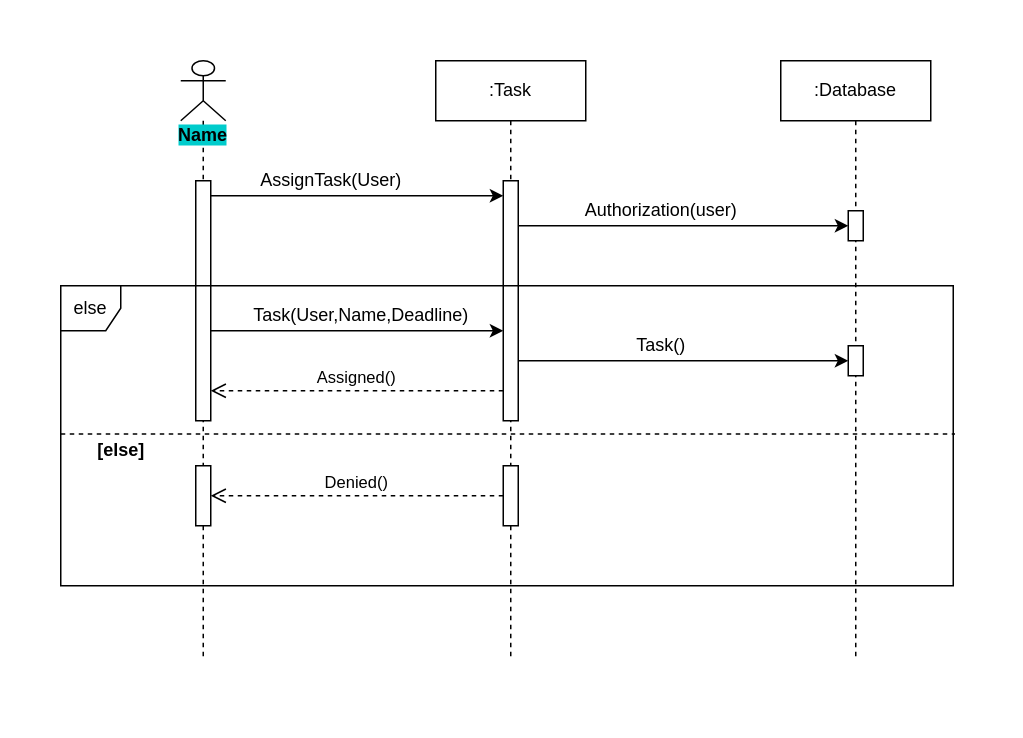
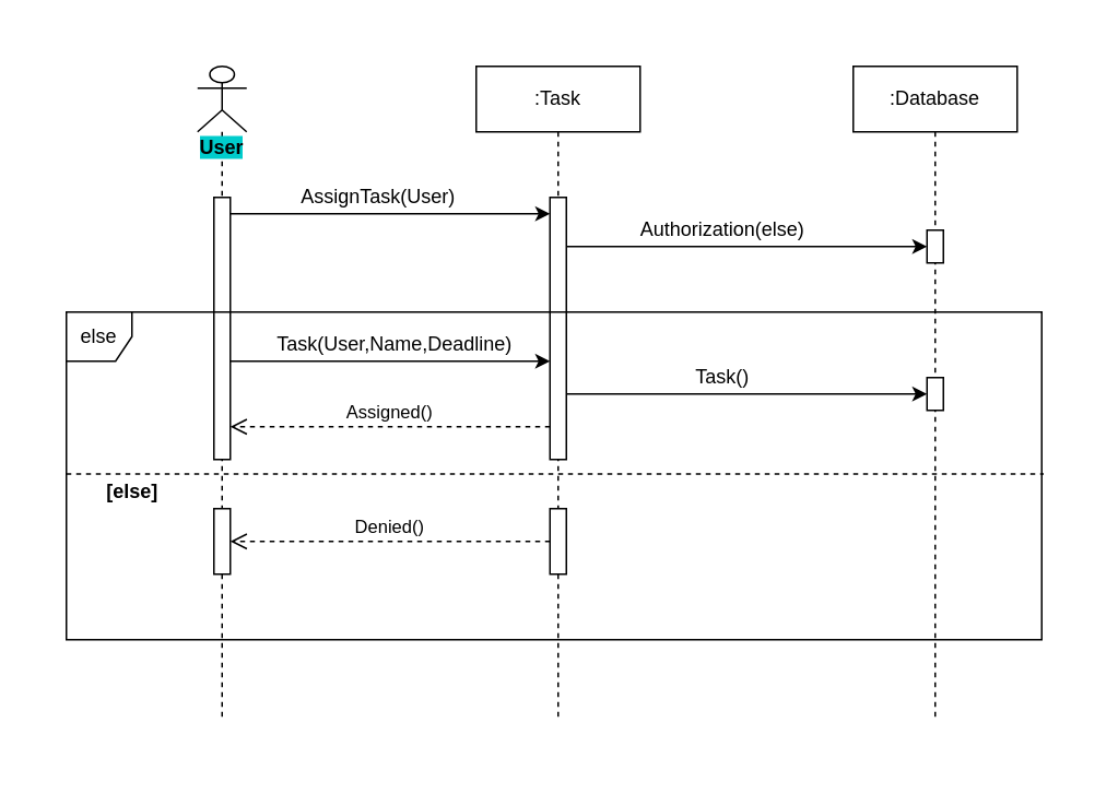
- <mxCell id="3" value="&lt;b style=&quot;background-color: rgb(0 , 204 , 204)&quot;&gt;Name&lt;/b&gt;" style="shape=umlLifeline;participant=umlActor;perimeter=lifelinePerimeter;whiteSpace=wrap;html=1;container=1;collapsible=0;recursiveResize=0;verticalAlign=top;spacingTop=36;outlineConnect=0;" vertex="1" parent="1"><mxGeometry x="120" y="40" width="30" height="400" as="geometry" /></mxCell>
+ <mxCell id="3" value="&lt;b style=&quot;background-color: rgb(0 , 204 , 204)&quot;&gt;User&lt;/b&gt;" style="shape=umlLifeline;participant=umlActor;perimeter=lifelinePerimeter;whiteSpace=wrap;html=1;container=1;collapsible=0;recursiveResize=0;verticalAlign=top;spacingTop=36;outlineConnect=0;" vertex="1" parent="1"><mxGeometry x="120" y="40" width="30" height="400" as="geometry" /></mxCell>
- <mxCell id="13" value="AssignTask(User)" style="text;html=1;align=center;verticalAlign=middle;resizable=0;points=[];autosize=1;" vertex="1" parent="1"><mxGeometry x="165" y="110" width="110" height="20" as="geometry" /></mxCell>
+ <mxCell id="13" value="AssignTask(User)" style="text;html=1;align=center;verticalAlign=middle;resizable=0;points=[];autosize=1;" vertex="1" parent="1"><mxGeometry x="175" y="110" width="110" height="20" as="geometry" /></mxCell>
- <mxCell id="15" value="Authorization(user)" style="text;html=1;align=center;verticalAlign=middle;resizable=0;points=[];autosize=1;" vertex="1" parent="1"><mxGeometry x="380" y="130" width="120" height="20" as="geometry" /></mxCell>
+ <mxCell id="15" value="Authorization(else)" style="text;html=1;align=center;verticalAlign=middle;resizable=0;points=[];autosize=1;" vertex="1" parent="1"><mxGeometry x="380" y="130" width="120" height="20" as="geometry" /></mxCell>
